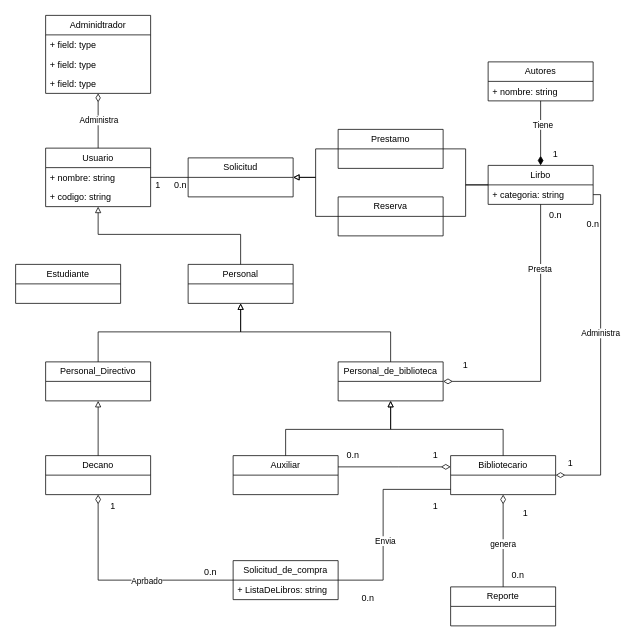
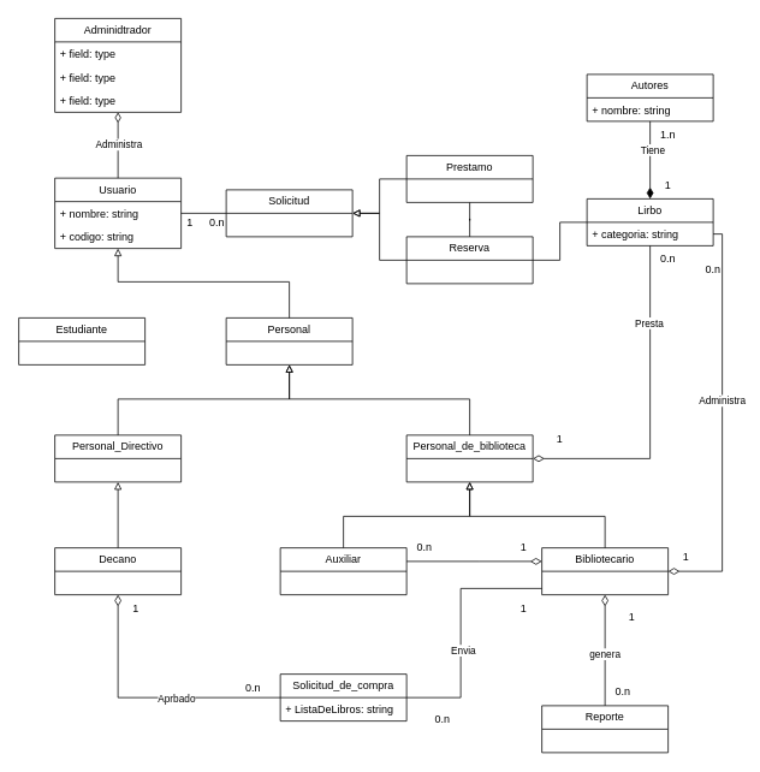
+ <mxCell id="55" value="1.n" style="text;html=1;align=center;verticalAlign=middle;whiteSpace=wrap;rounded=0;" parent="1" vertex="1"><mxGeometry x="710" y="134" width="60" height="30" as="geometry" /></mxCell>
- <mxCell id="15" style="edgeStyle=orthogonalEdgeStyle;rounded=0;orthogonalLoop=1;jettySize=auto;html=1;endArrow=none;endFill=0;" parent="1" source="16" target="24" edge="1"><mxGeometry relative="1" as="geometry" /></mxCell>
+ <mxCell id="15" style="edgeStyle=orthogonalEdgeStyle;rounded=0;orthogonalLoop=1;jettySize=auto;html=1;endArrow=none;endFill=0;" parent="1" source="16" target="19" edge="1"><mxGeometry relative="1" as="geometry" /></mxCell>
